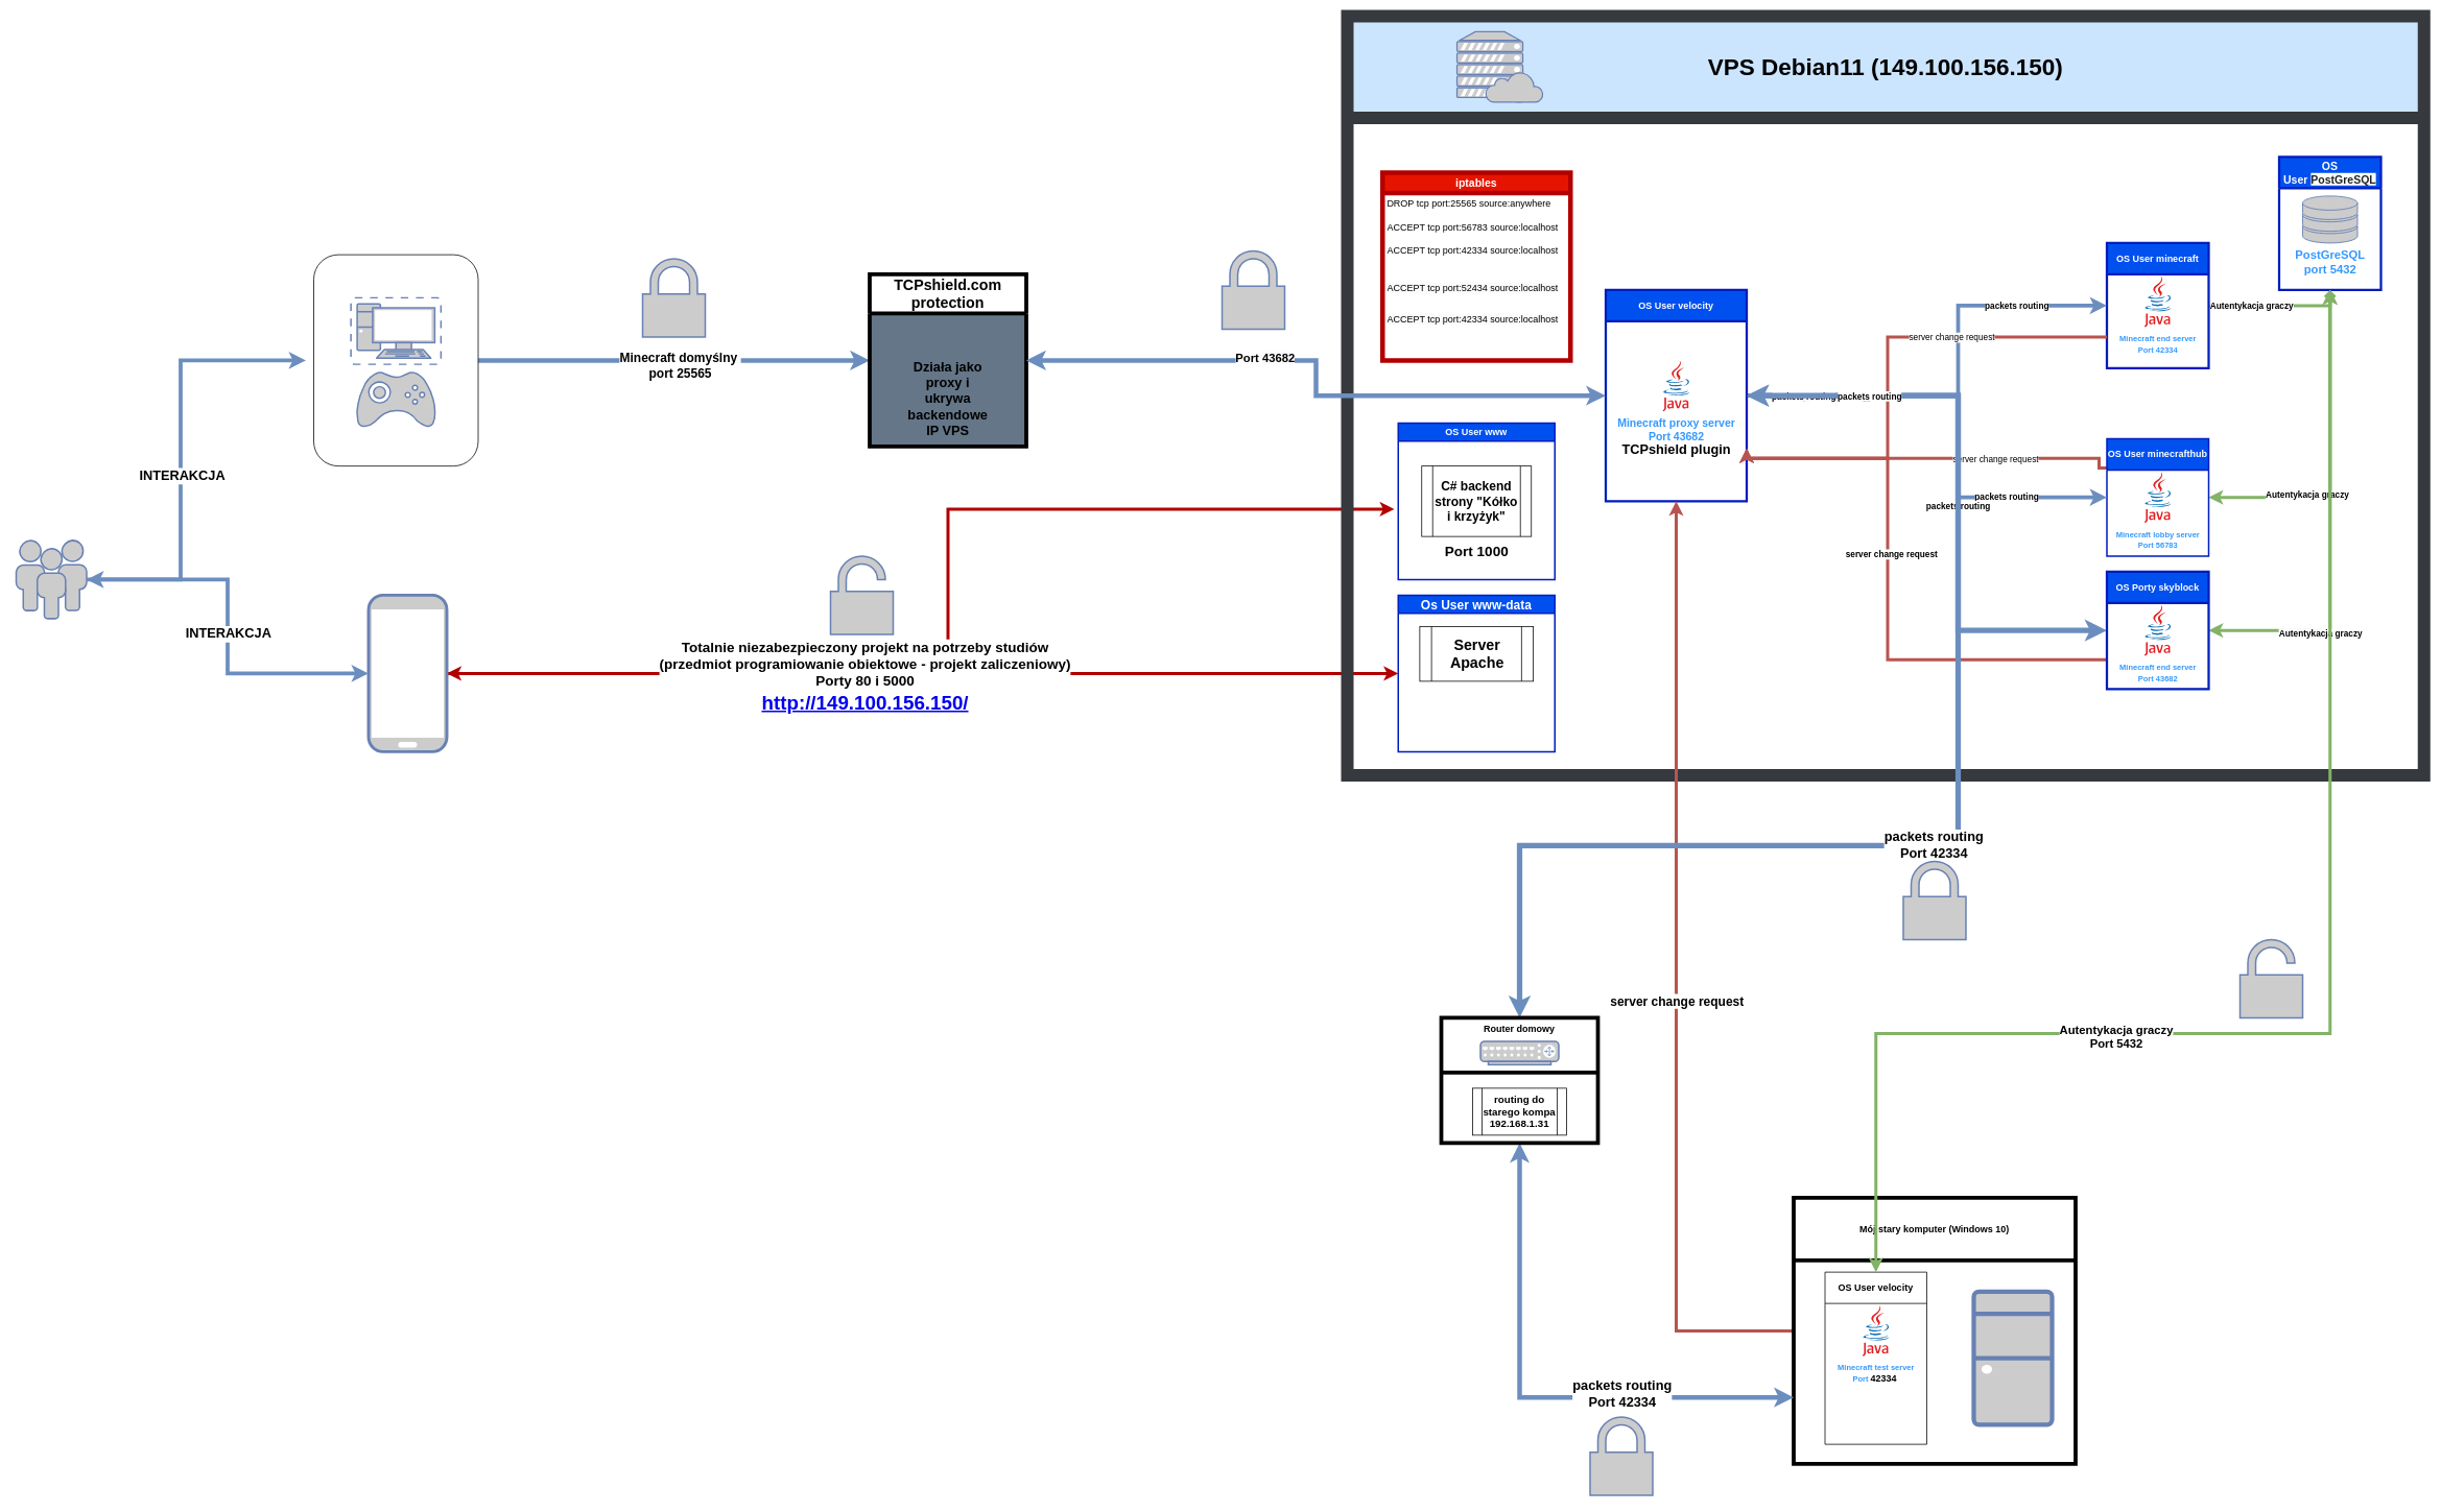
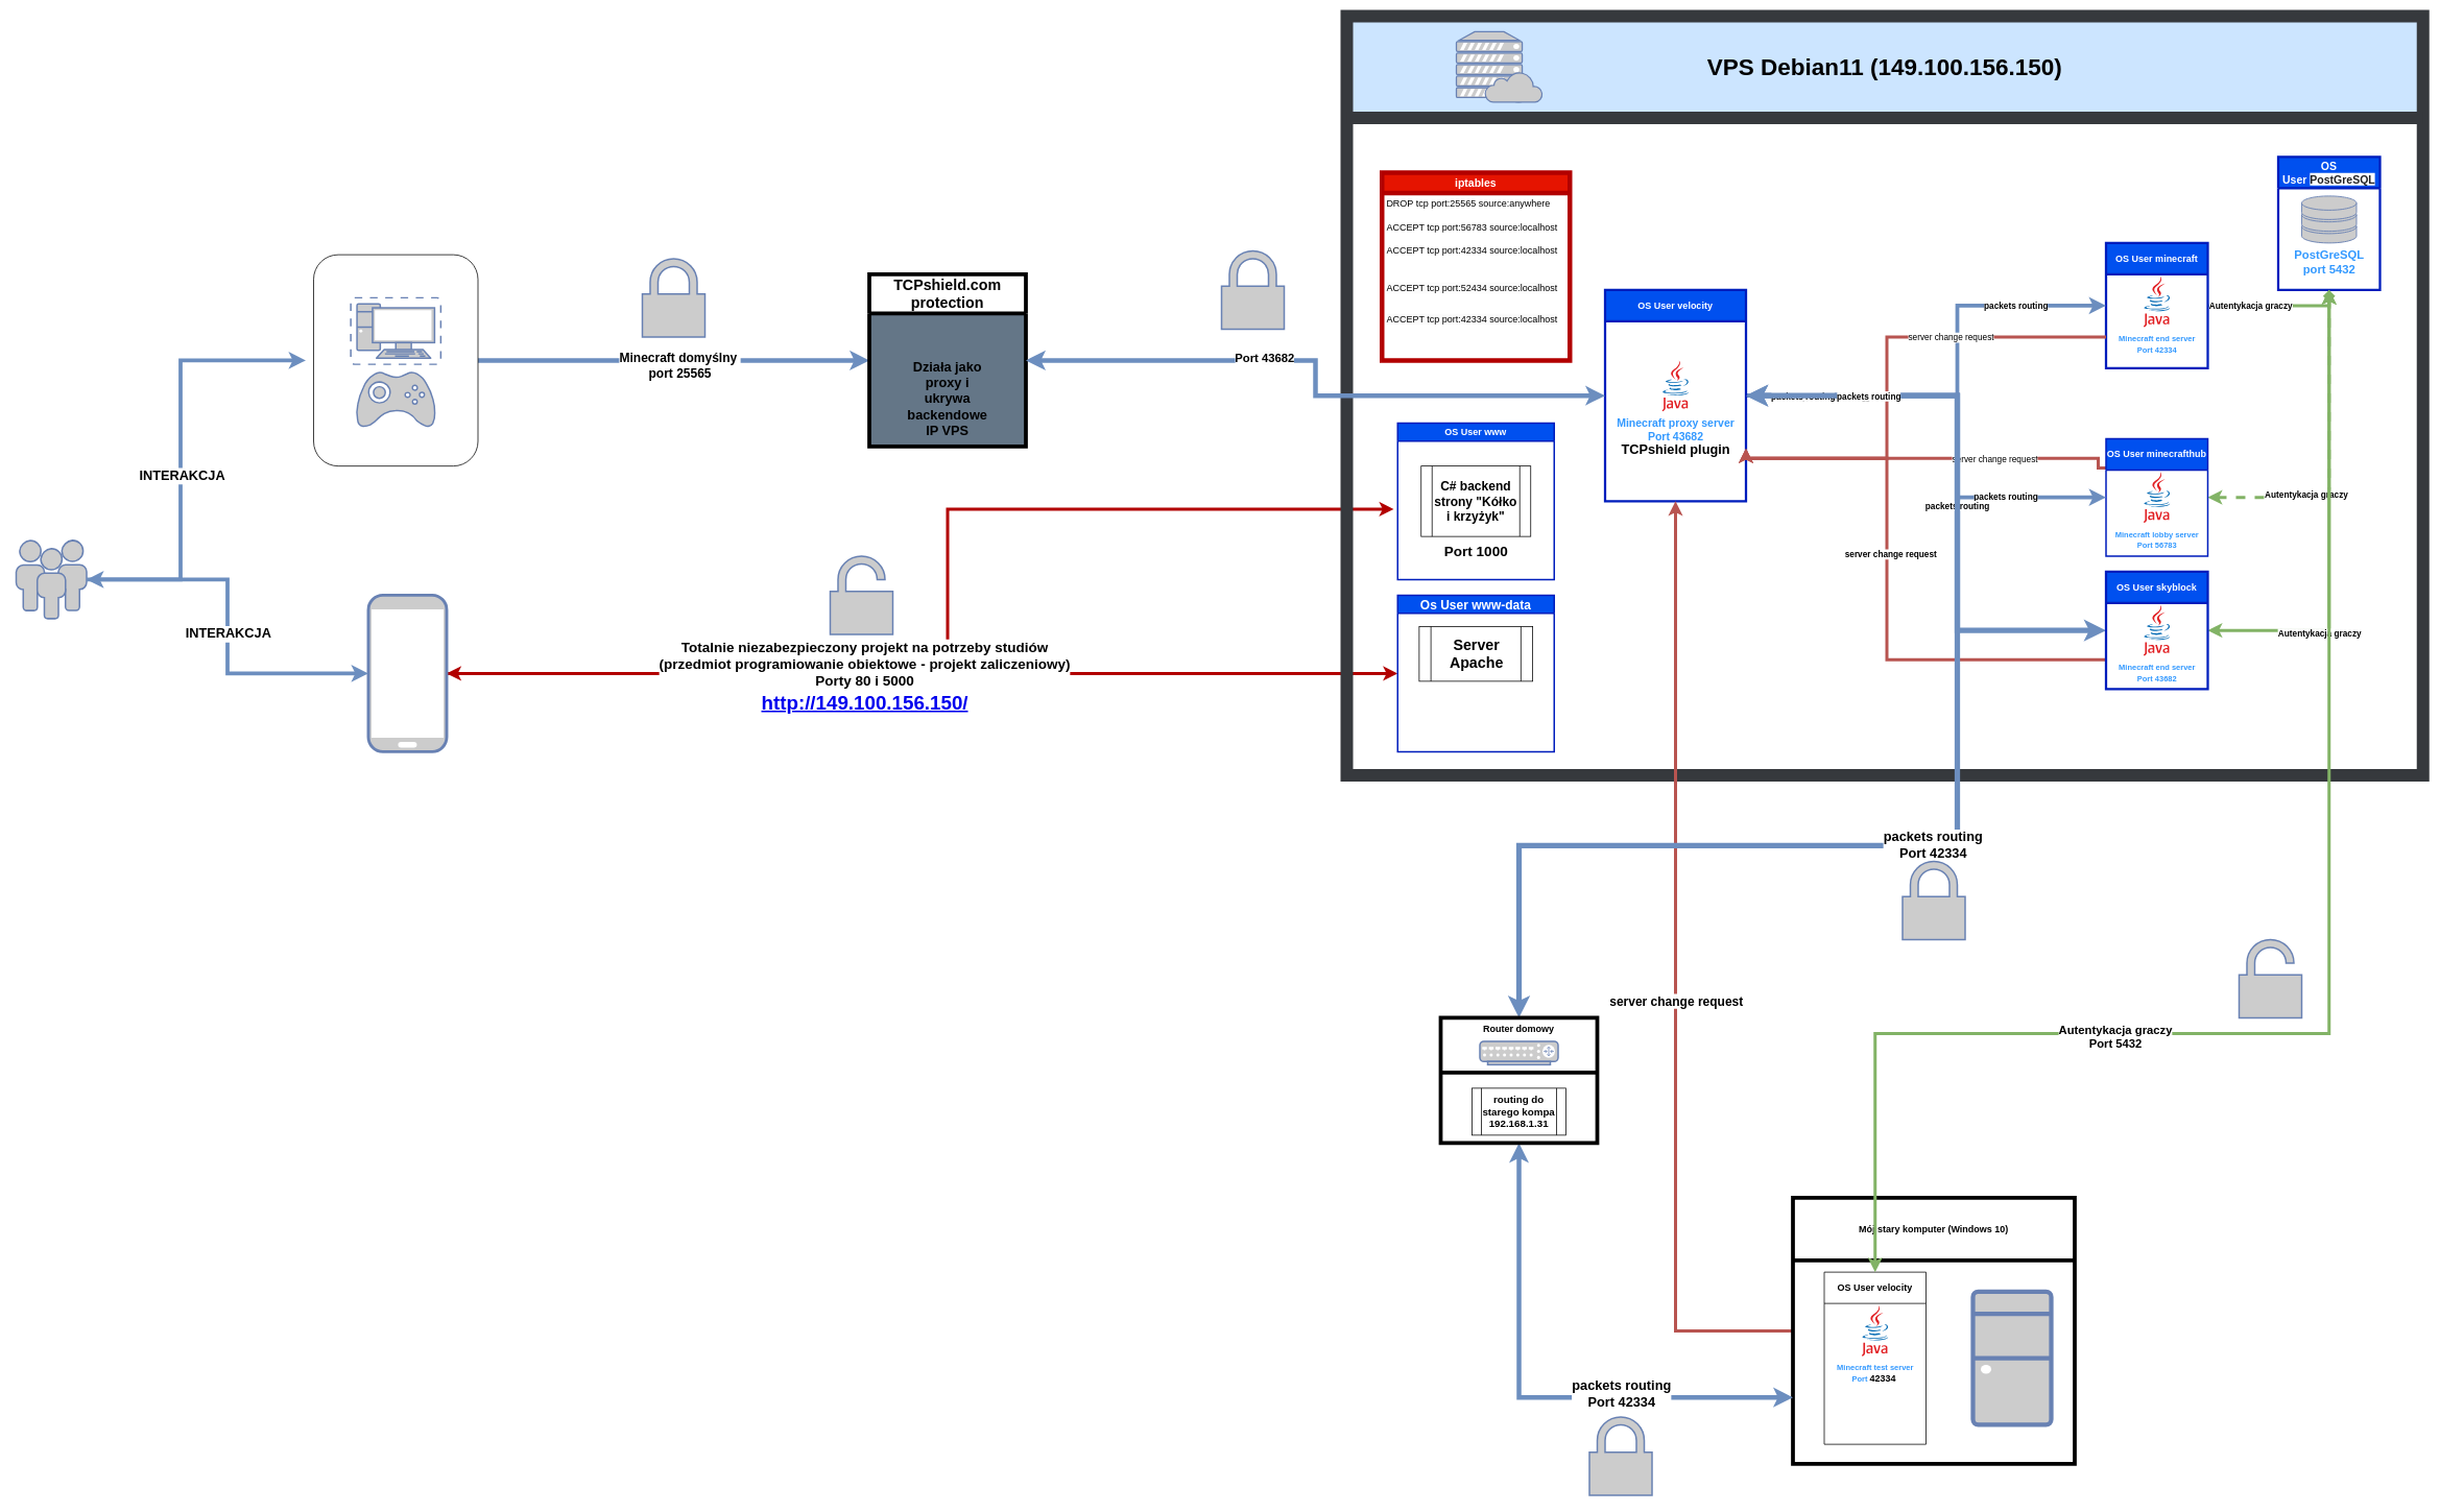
- <mxCell id="23" style="edgeStyle=orthogonalEdgeStyle;rounded=0;orthogonalLoop=1;jettySize=auto;html=1;exitX=1;exitY=0.5;exitDx=0;exitDy=0;entryX=0.5;entryY=1;entryDx=0;entryDy=0;startArrow=classic;startFill=1;fillColor=#d5e8d4;strokeColor=#82b366;strokeWidth=4;" parent="13" source="27" target="14" edge="1"><mxGeometry relative="1" as="geometry" /></mxCell>
+ <mxCell id="23" style="edgeStyle=orthogonalEdgeStyle;rounded=0;orthogonalLoop=1;jettySize=auto;html=1;exitX=1;exitY=0.5;exitDx=0;exitDy=0;entryX=0.5;entryY=1;entryDx=0;entryDy=0;startArrow=classic;startFill=1;fillColor=#d5e8d4;strokeColor=#82b366;strokeWidth=4;dashed=1;" parent="13" source="27" target="14" edge="1"><mxGeometry relative="1" as="geometry" /></mxCell>
- <mxCell id="45" value="OS Porty skyblock" style="swimlane;whiteSpace=wrap;html=1;startSize=40;strokeWidth=3;fillColor=#0050ef;fontColor=#ffffff;strokeColor=#001DBC;" parent="13" vertex="1"><mxGeometry x="970.0" y="710" width="130" height="150" as="geometry" /></mxCell>
+ <mxCell id="45" value="OS User skyblock" style="swimlane;whiteSpace=wrap;html=1;startSize=40;strokeWidth=3;fillColor=#0050ef;fontColor=#ffffff;strokeColor=#001DBC;" parent="13" vertex="1"><mxGeometry x="970.0" y="710" width="130" height="150" as="geometry" /></mxCell>
